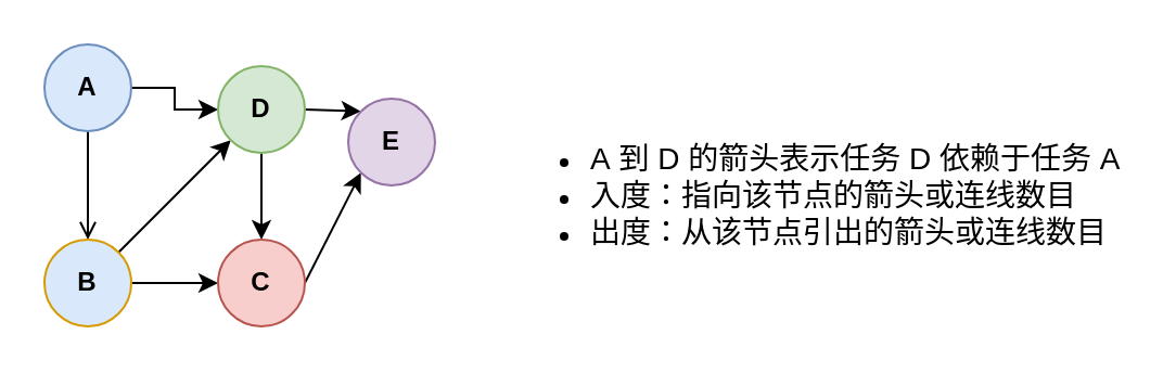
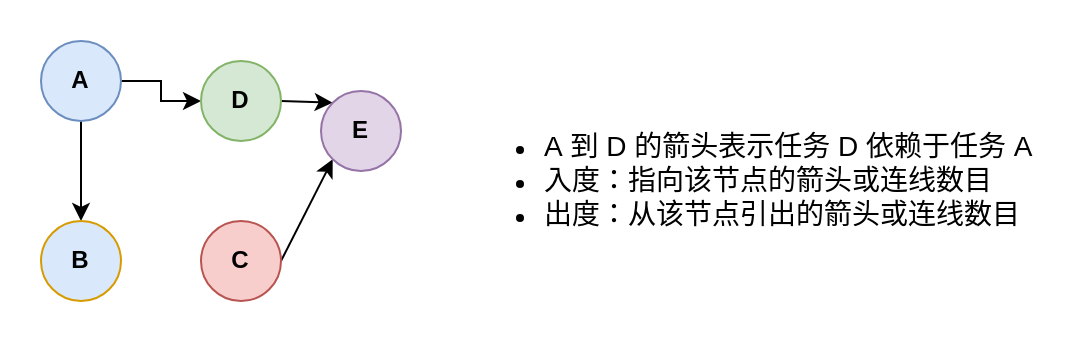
- <mxCell id="8" style="edgeStyle=orthogonalEdgeStyle;rounded=0;orthogonalLoop=1;jettySize=auto;html=1;exitX=0.5;exitY=1;exitDx=0;exitDy=0;" edge="1" parent="1" source="10" target="12"><mxGeometry relative="1" as="geometry" /></mxCell>
- <mxCell id="5" style="rounded=0;orthogonalLoop=1;jettySize=auto;html=1;exitX=1;exitY=0;exitDx=0;exitDy=0;entryX=0;entryY=1;entryDx=0;entryDy=0;" edge="1" parent="1" source="7" target="10"><mxGeometry relative="1" as="geometry" /></mxCell>
- <mxCell id="2" style="edgeStyle=orthogonalEdgeStyle;rounded=0;orthogonalLoop=1;jettySize=auto;html=1;exitX=0.5;exitY=1;exitDx=0;exitDy=0;endArrow=open;" edge="1" parent="1" source="4" target="7"><mxGeometry relative="1" as="geometry" /></mxCell>
+ <mxCell id="2" style="edgeStyle=orthogonalEdgeStyle;rounded=0;orthogonalLoop=1;jettySize=auto;html=1;exitX=0.5;exitY=1;exitDx=0;exitDy=0;" edge="1" parent="1" source="4" target="7"><mxGeometry relative="1" as="geometry" /></mxCell>
- <mxCell id="6" style="edgeStyle=orthogonalEdgeStyle;rounded=0;orthogonalLoop=1;jettySize=auto;html=1;exitX=1;exitY=0.5;exitDx=0;exitDy=0;entryX=0;entryY=0.5;entryDx=0;entryDy=0;" edge="1" parent="1" source="7" target="12"><mxGeometry relative="1" as="geometry" /></mxCell>
